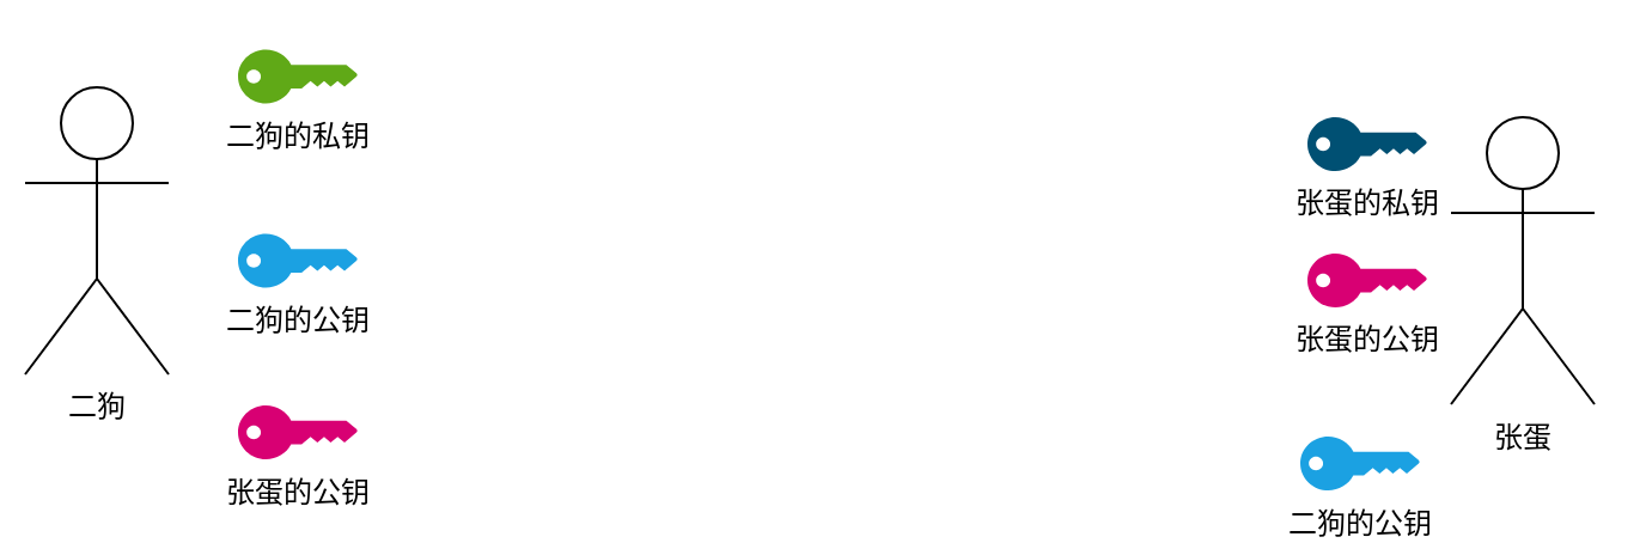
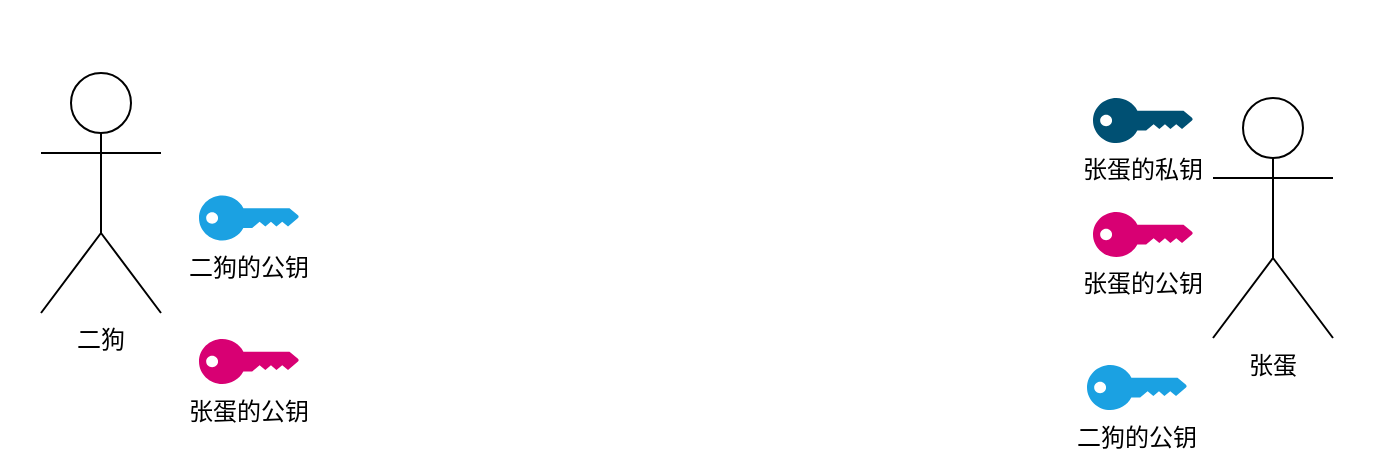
- <mxCell id="4" value="二狗的私钥" style="points=[[0,0.5,0],[0.24,0,0],[0.5,0.28,0],[0.995,0.475,0],[0.5,0.72,0],[0.24,1,0]];verticalLabelPosition=bottom;html=1;verticalAlign=top;aspect=fixed;align=center;pointerEvents=1;shape=mxgraph.cisco19.key;fillColor=#60a917;strokeColor=#2D7600;" parent="1" vertex="1"><mxGeometry x="99" y="20.25" width="50" height="22.5" as="geometry" /></mxCell>
- <mxCell id="3" value="二狗" style="shape=umlActor;verticalLabelPosition=bottom;verticalAlign=top;html=1;outlineConnect=0;" parent="1" vertex="1"><mxGeometry x="10" y="36" width="60" height="120" as="geometry" /></mxCell>
+ <mxCell id="3" value="二狗" style="shape=umlActor;verticalLabelPosition=bottom;verticalAlign=top;html=1;outlineConnect=0;" parent="1" vertex="1"><mxGeometry x="20" y="36" width="60" height="120" as="geometry" /></mxCell>
